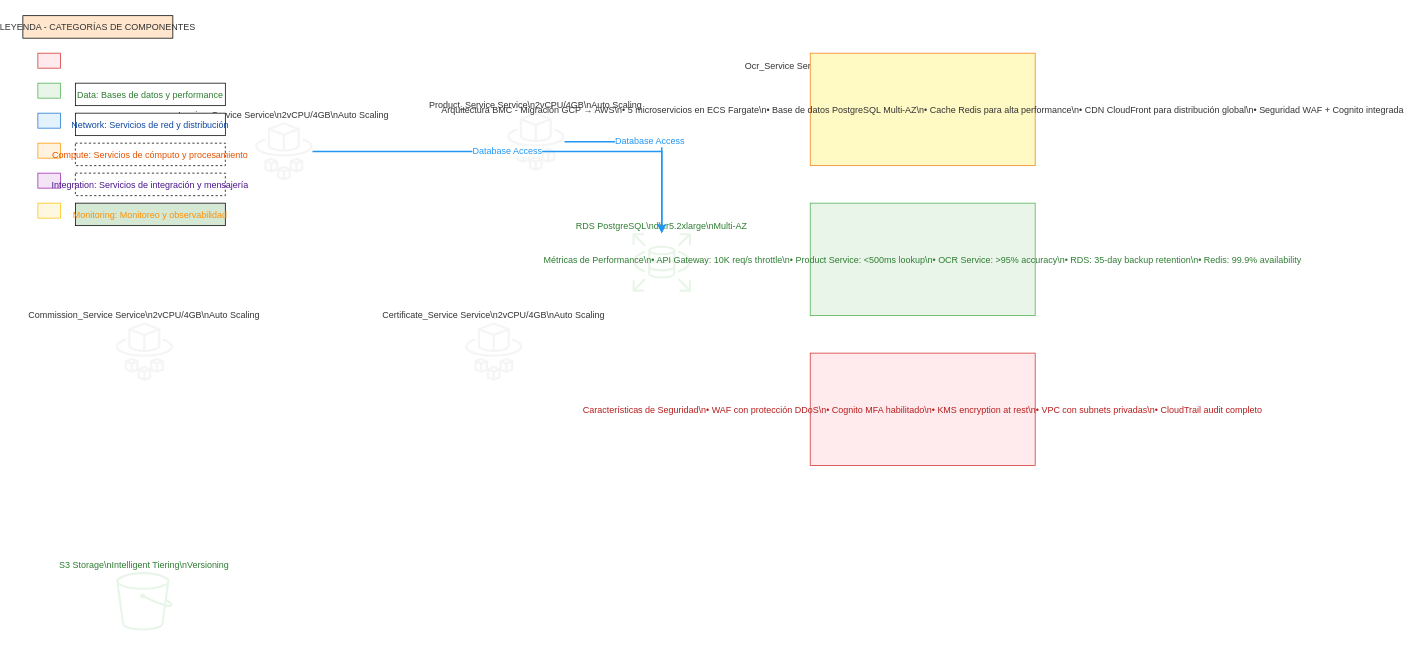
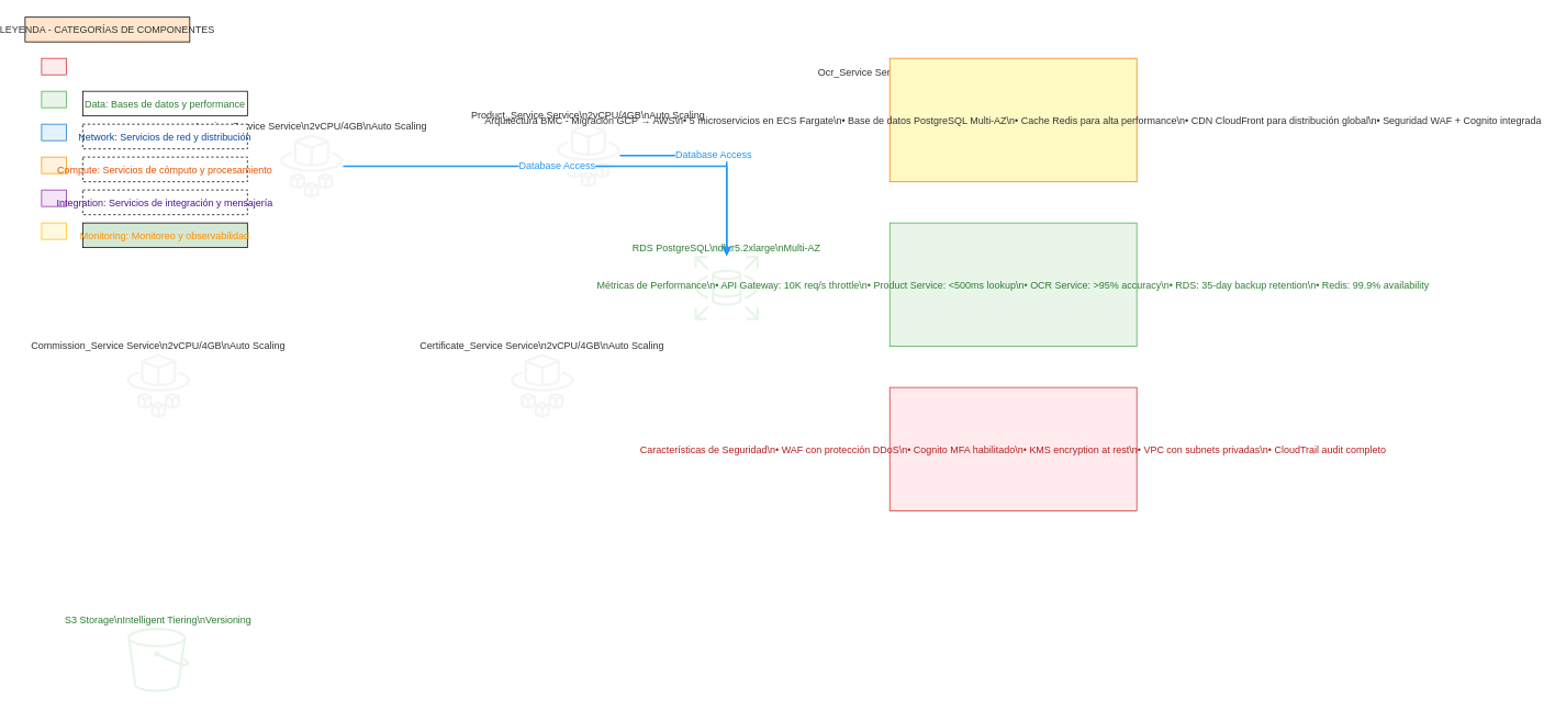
- <mxCell id="14" value="Network: Servicios de red y distribución" style="fillColor=#FFFFFF;strokeColor=#000000;fontColor=#0D47A1;fontSize=12;" vertex="1" parent="1"><mxGeometry x="90" y="150" width="200" height="30" as="geometry" /></mxCell>
+ <mxCell id="14" value="Network: Servicios de red y distribución" style="fillColor=#FFFFFF;strokeColor=#000000;fontColor=#0D47A1;fontSize=12;dashed=1;" vertex="1" parent="1"><mxGeometry x="90" y="150" width="200" height="30" as="geometry" /></mxCell>
